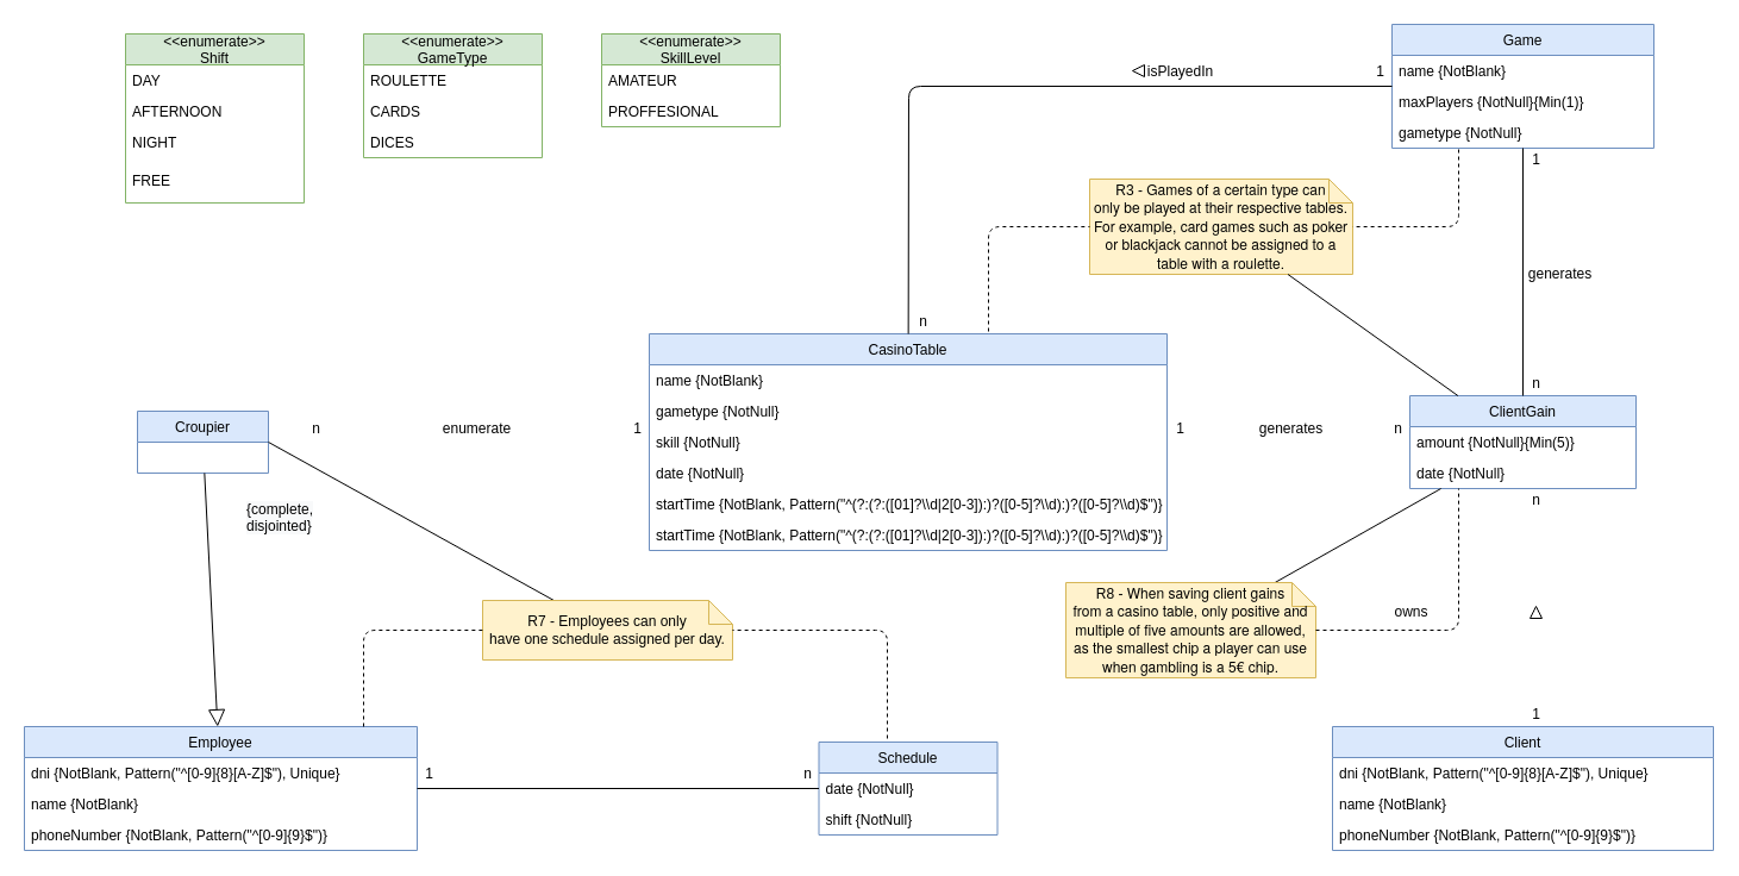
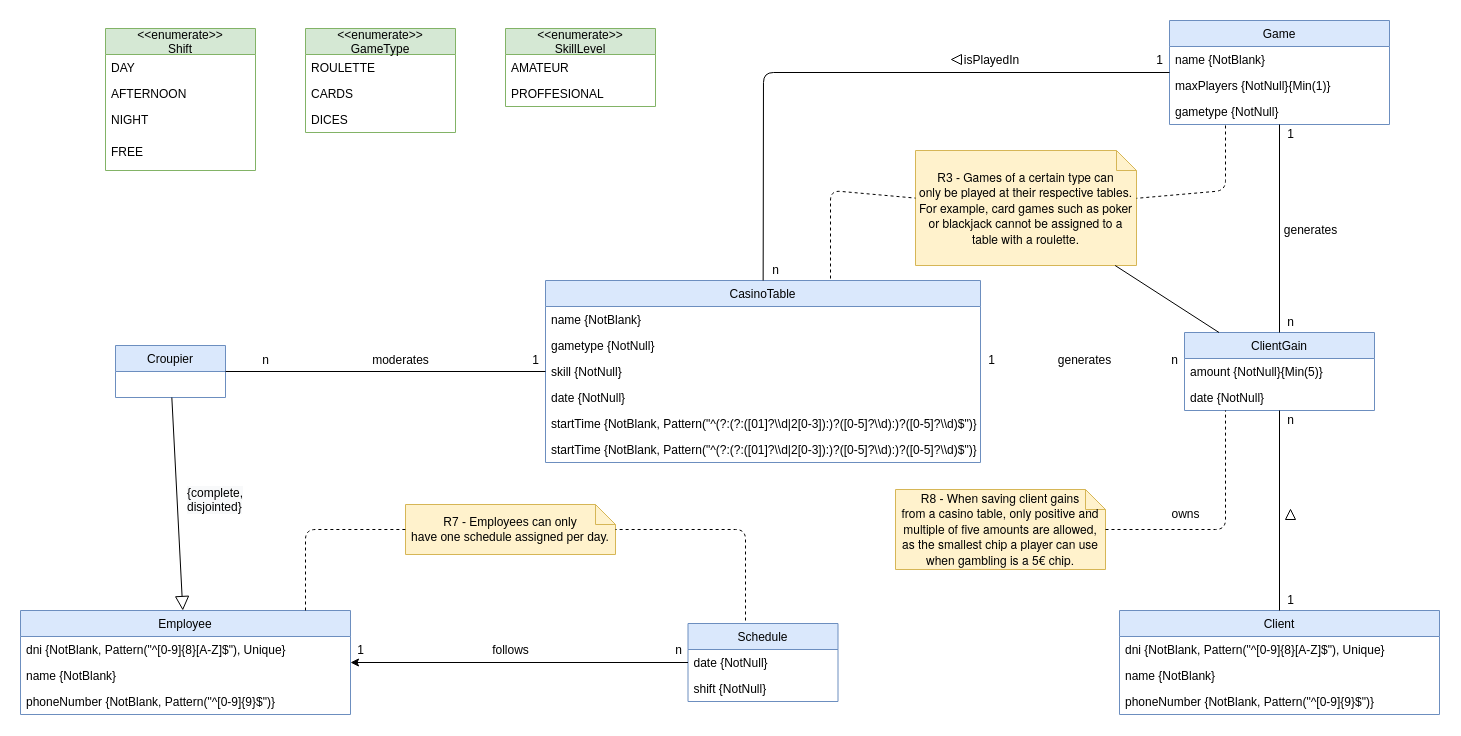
- <mxCell id="50" value="&lt;font style=&quot;font-size: 12px&quot;&gt;&lt;font style=&quot;font-size: 12px&quot;&gt;R3 -&amp;nbsp;&lt;/font&gt;&lt;span style=&quot;font-family: &amp;#34;whitney&amp;#34; , &amp;#34;helvetica neue&amp;#34; , &amp;#34;helvetica&amp;#34; , &amp;#34;arial&amp;#34; , sans-serif&quot;&gt;Games of a certain type can&lt;br&gt;only be played at their respective tables. For example, card games such as poker or blackjack cannot be assigned to a table with a roulette.&lt;/span&gt;&lt;/font&gt;" style="shape=note;size=20;whiteSpace=wrap;html=1;fillColor=#fff2cc;strokeColor=#d6b656;" parent="1" vertex="1"><mxGeometry x="915" y="150" width="221" height="80" as="geometry" /></mxCell>
+ <mxCell id="50" value="&lt;font style=&quot;font-size: 12px&quot;&gt;&lt;font style=&quot;font-size: 12px&quot;&gt;R3 -&amp;nbsp;&lt;/font&gt;&lt;span style=&quot;font-family: &amp;#34;whitney&amp;#34; , &amp;#34;helvetica neue&amp;#34; , &amp;#34;helvetica&amp;#34; , &amp;#34;arial&amp;#34; , sans-serif&quot;&gt;Games of a certain type can&lt;br&gt;only be played at their respective tables. For example, card games such as poker or blackjack cannot be assigned to a table with a roulette.&lt;/span&gt;&lt;/font&gt;" style="shape=note;size=20;whiteSpace=wrap;html=1;fillColor=#fff2cc;strokeColor=#d6b656;" parent="1" vertex="1"><mxGeometry x="915" y="150" width="221" height="115" as="geometry" /></mxCell>
- <mxCell id="29" value="enumerate" style="text;html=1;align=center;verticalAlign=middle;resizable=0;points=[];autosize=1;" parent="1" vertex="1"><mxGeometry x="365" y="350" width="70" height="20" as="geometry" /></mxCell>
+ <mxCell id="29" value="moderates" style="text;html=1;align=center;verticalAlign=middle;resizable=0;points=[];autosize=1;" parent="1" vertex="1"><mxGeometry x="365" y="350" width="70" height="20" as="geometry" /></mxCell>
- <mxCell id="62" value="&lt;span style=&quot;color: rgb(0, 0, 0); font-family: helvetica; font-size: 12px; font-style: normal; font-weight: 400; letter-spacing: normal; text-align: center; text-indent: 0px; text-transform: none; word-spacing: 0px; background-color: rgb(248, 249, 250); display: inline; float: none;&quot;&gt;{complete,&lt;/span&gt;&lt;br style=&quot;color: rgb(0, 0, 0); font-family: helvetica; font-size: 12px; font-style: normal; font-weight: 400; letter-spacing: normal; text-align: center; text-indent: 0px; text-transform: none; word-spacing: 0px; background-color: rgb(248, 249, 250);&quot;&gt;&lt;span style=&quot;color: rgb(0, 0, 0); font-family: helvetica; font-size: 12px; font-style: normal; font-weight: 400; letter-spacing: normal; text-align: center; text-indent: 0px; text-transform: none; word-spacing: 0px; background-color: rgb(248, 249, 250); display: inline; float: none;&quot;&gt;disjointed}&lt;/span&gt;" style="text;whiteSpace=wrap;html=1;" parent="1" vertex="1"><mxGeometry x="205" y="414" width="60" height="40" as="geometry" /></mxCell>
+ <mxCell id="62" value="&lt;span style=&quot;color: rgb(0, 0, 0); font-family: helvetica; font-size: 12px; font-style: normal; font-weight: 400; letter-spacing: normal; text-align: center; text-indent: 0px; text-transform: none; word-spacing: 0px; background-color: rgb(248, 249, 250); display: inline; float: none;&quot;&gt;{complete,&lt;/span&gt;&lt;br style=&quot;color: rgb(0, 0, 0); font-family: helvetica; font-size: 12px; font-style: normal; font-weight: 400; letter-spacing: normal; text-align: center; text-indent: 0px; text-transform: none; word-spacing: 0px; background-color: rgb(248, 249, 250);&quot;&gt;&lt;span style=&quot;color: rgb(0, 0, 0); font-family: helvetica; font-size: 12px; font-style: normal; font-weight: 400; letter-spacing: normal; text-align: center; text-indent: 0px; text-transform: none; word-spacing: 0px; background-color: rgb(248, 249, 250); display: inline; float: none;&quot;&gt;disjointed}&lt;/span&gt;" style="text;whiteSpace=wrap;html=1;" parent="1" vertex="1"><mxGeometry x="185" y="479" width="60" height="40" as="geometry" /></mxCell>
- <mxCell id="60" value="" style="endArrow=none;html=1;exitX=1;exitY=0.5;exitDx=0;exitDy=0;" parent="1" source="6" edge="1" target="65"><mxGeometry width="50" height="50" relative="1" as="geometry"><mxPoint x="265" y="362" as="sourcePoint" /><mxPoint x="535" y="364" as="targetPoint" /></mxGeometry></mxCell>
+ <mxCell id="60" value="" style="endArrow=none;html=1;exitX=1;exitY=0.5;exitDx=0;exitDy=0;" parent="1" source="6" edge="1" target="11"><mxGeometry width="50" height="50" relative="1" as="geometry"><mxPoint x="265" y="362" as="sourcePoint" /><mxPoint x="535" y="364" as="targetPoint" /></mxGeometry></mxCell>
- <mxCell id="57" value="" style="endArrow=none;html=1;" parent="1" source="32" target="66" edge="1"><mxGeometry width="50" height="50" relative="1" as="geometry"><mxPoint x="344" y="980" as="sourcePoint" /><mxPoint x="394" y="930" as="targetPoint" /></mxGeometry></mxCell>
+ <mxCell id="57" value="" style="endArrow=none;html=1;" parent="1" source="32" target="35" edge="1"><mxGeometry width="50" height="50" relative="1" as="geometry"><mxPoint x="344" y="980" as="sourcePoint" /><mxPoint x="394" y="930" as="targetPoint" /></mxGeometry></mxCell>
+ <mxCell id="56" value="follows" style="text;html=1;align=center;verticalAlign=middle;resizable=0;points=[];autosize=1;" parent="1" vertex="1"><mxGeometry x="485" y="640" width="50" height="20" as="geometry" /></mxCell>
- <mxCell id="63" value="" style="endArrow=none;html=1;" parent="1" source="51" edge="1" target="2"><mxGeometry width="50" height="50" relative="1" as="geometry"><mxPoint x="-415" y="692" as="sourcePoint" /><mxPoint x="-175" y="504" as="targetPoint" /></mxGeometry></mxCell>
+ <mxCell id="63" value="" style="endArrow=classic;html=1;" parent="1" source="51" edge="1" target="2"><mxGeometry width="50" height="50" relative="1" as="geometry"><mxPoint x="-415" y="692" as="sourcePoint" /><mxPoint x="-175" y="504" as="targetPoint" /></mxGeometry></mxCell>
